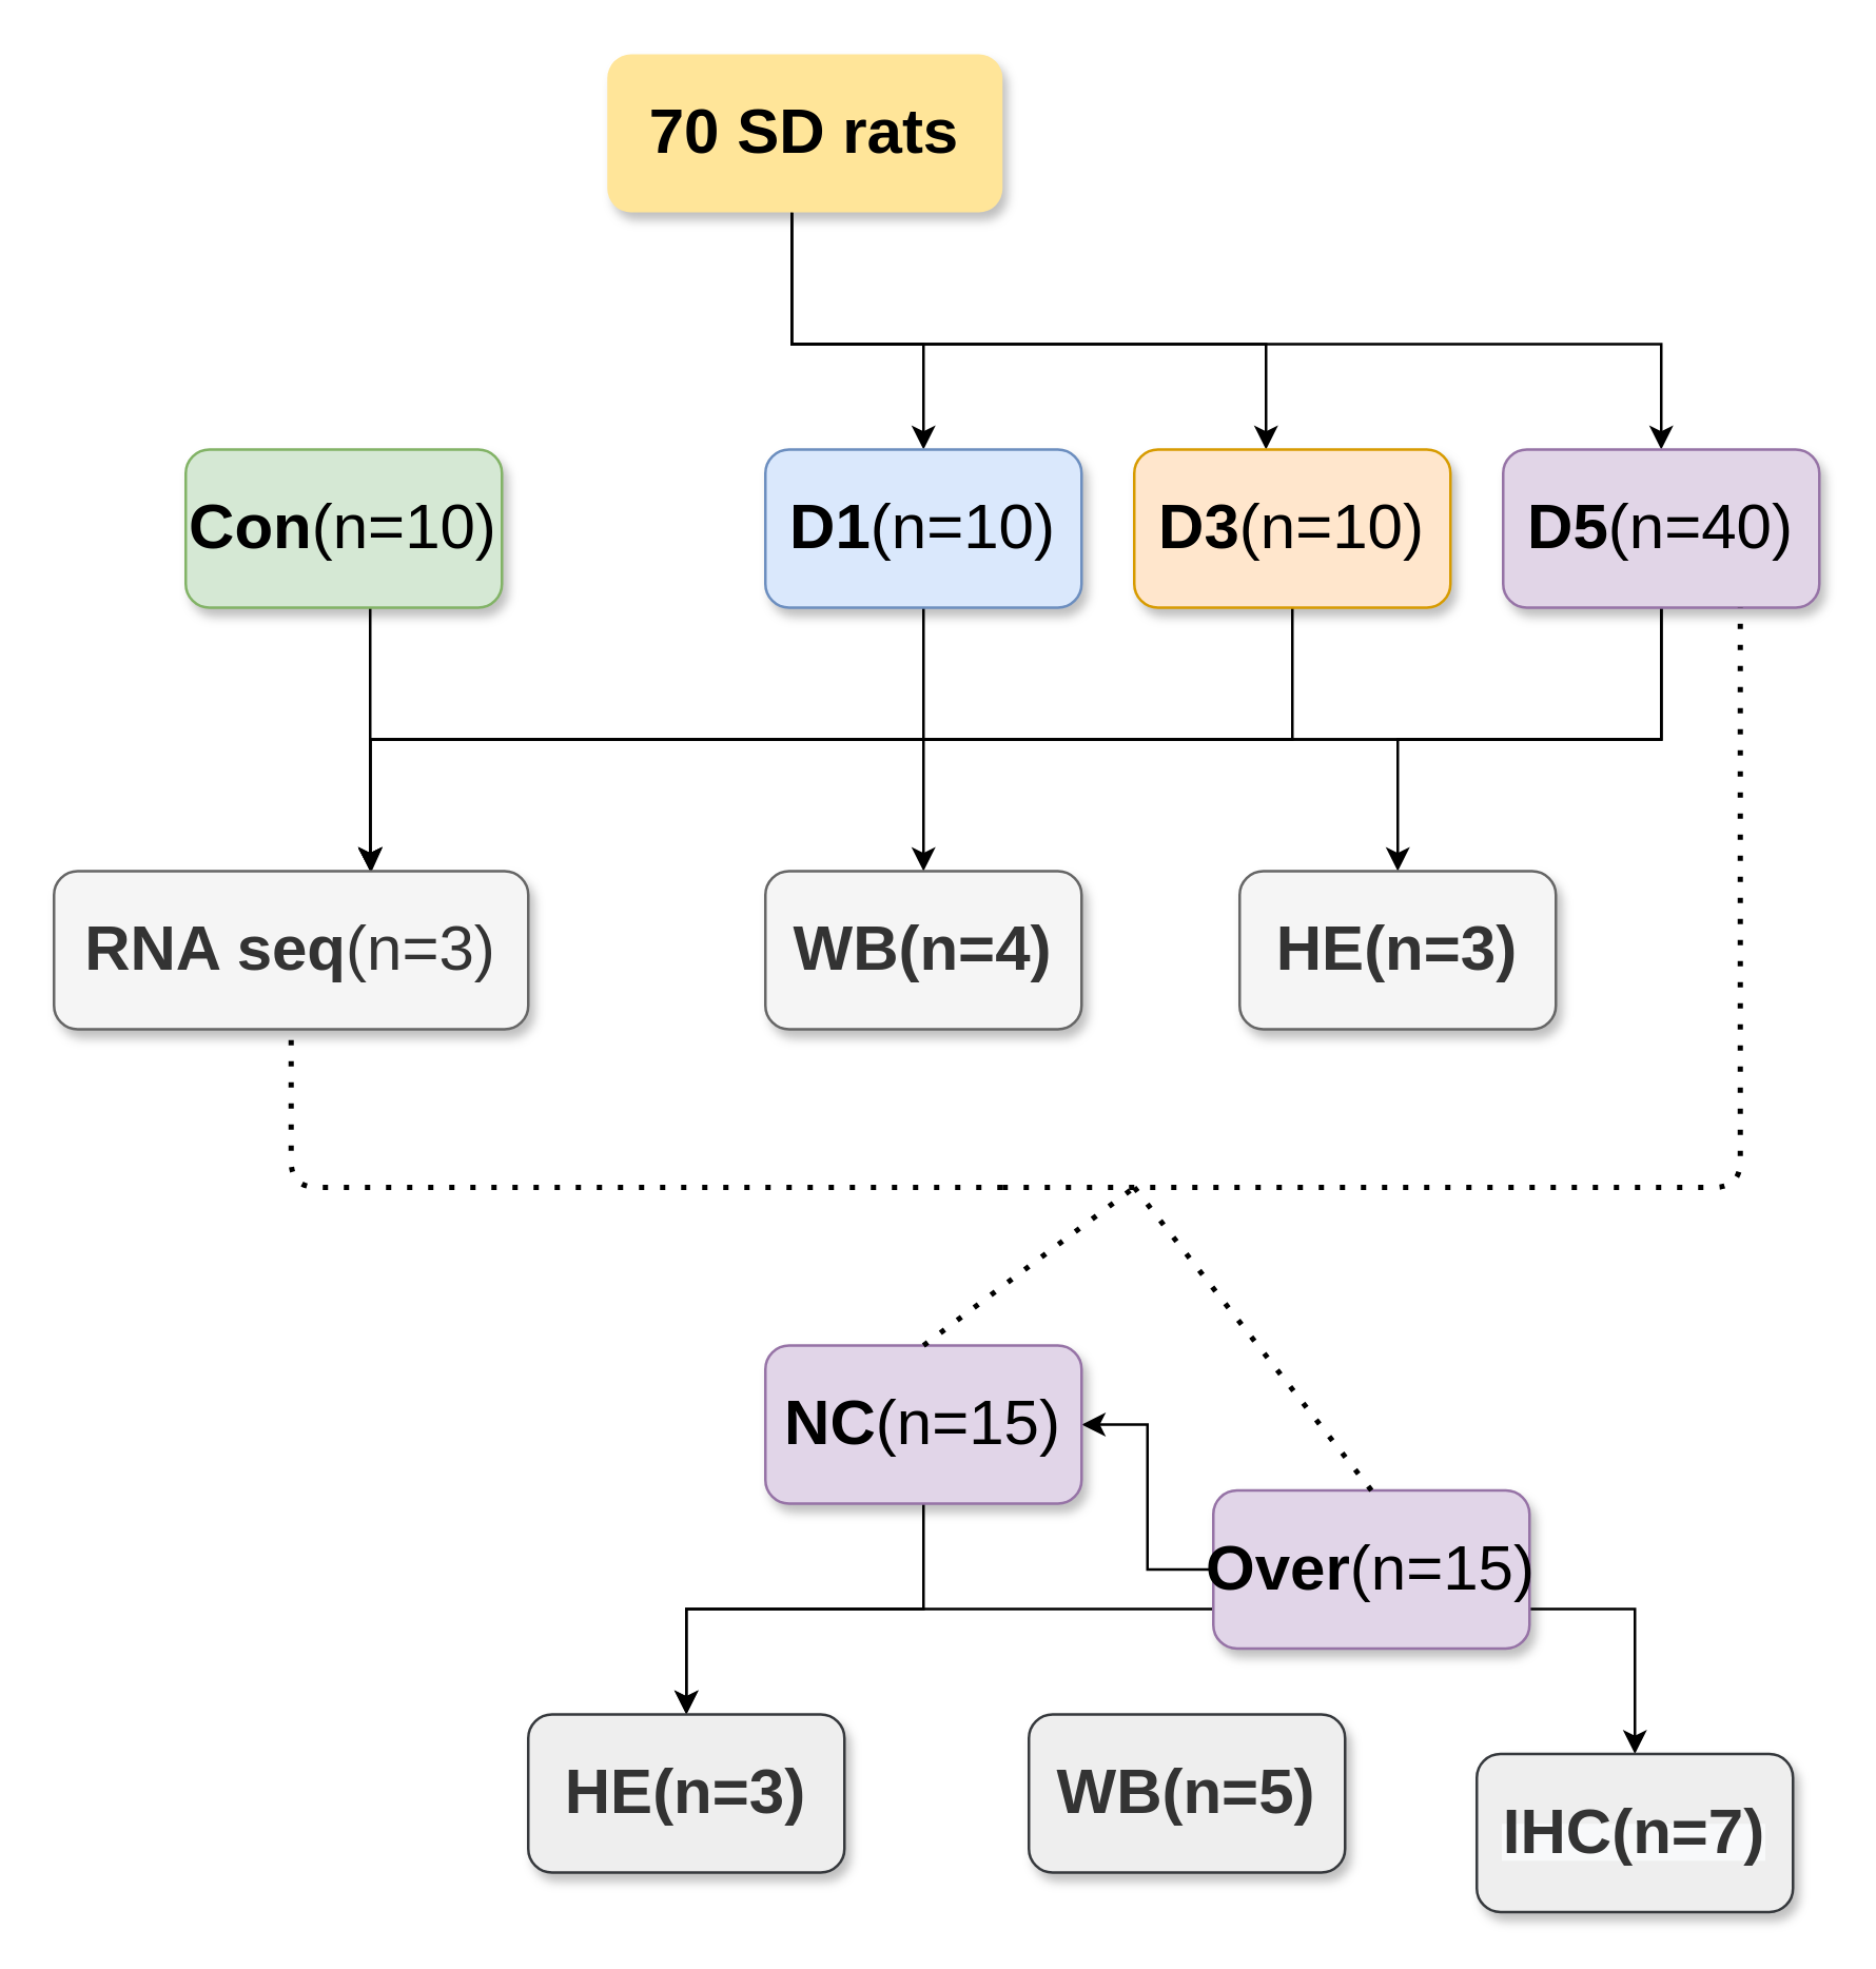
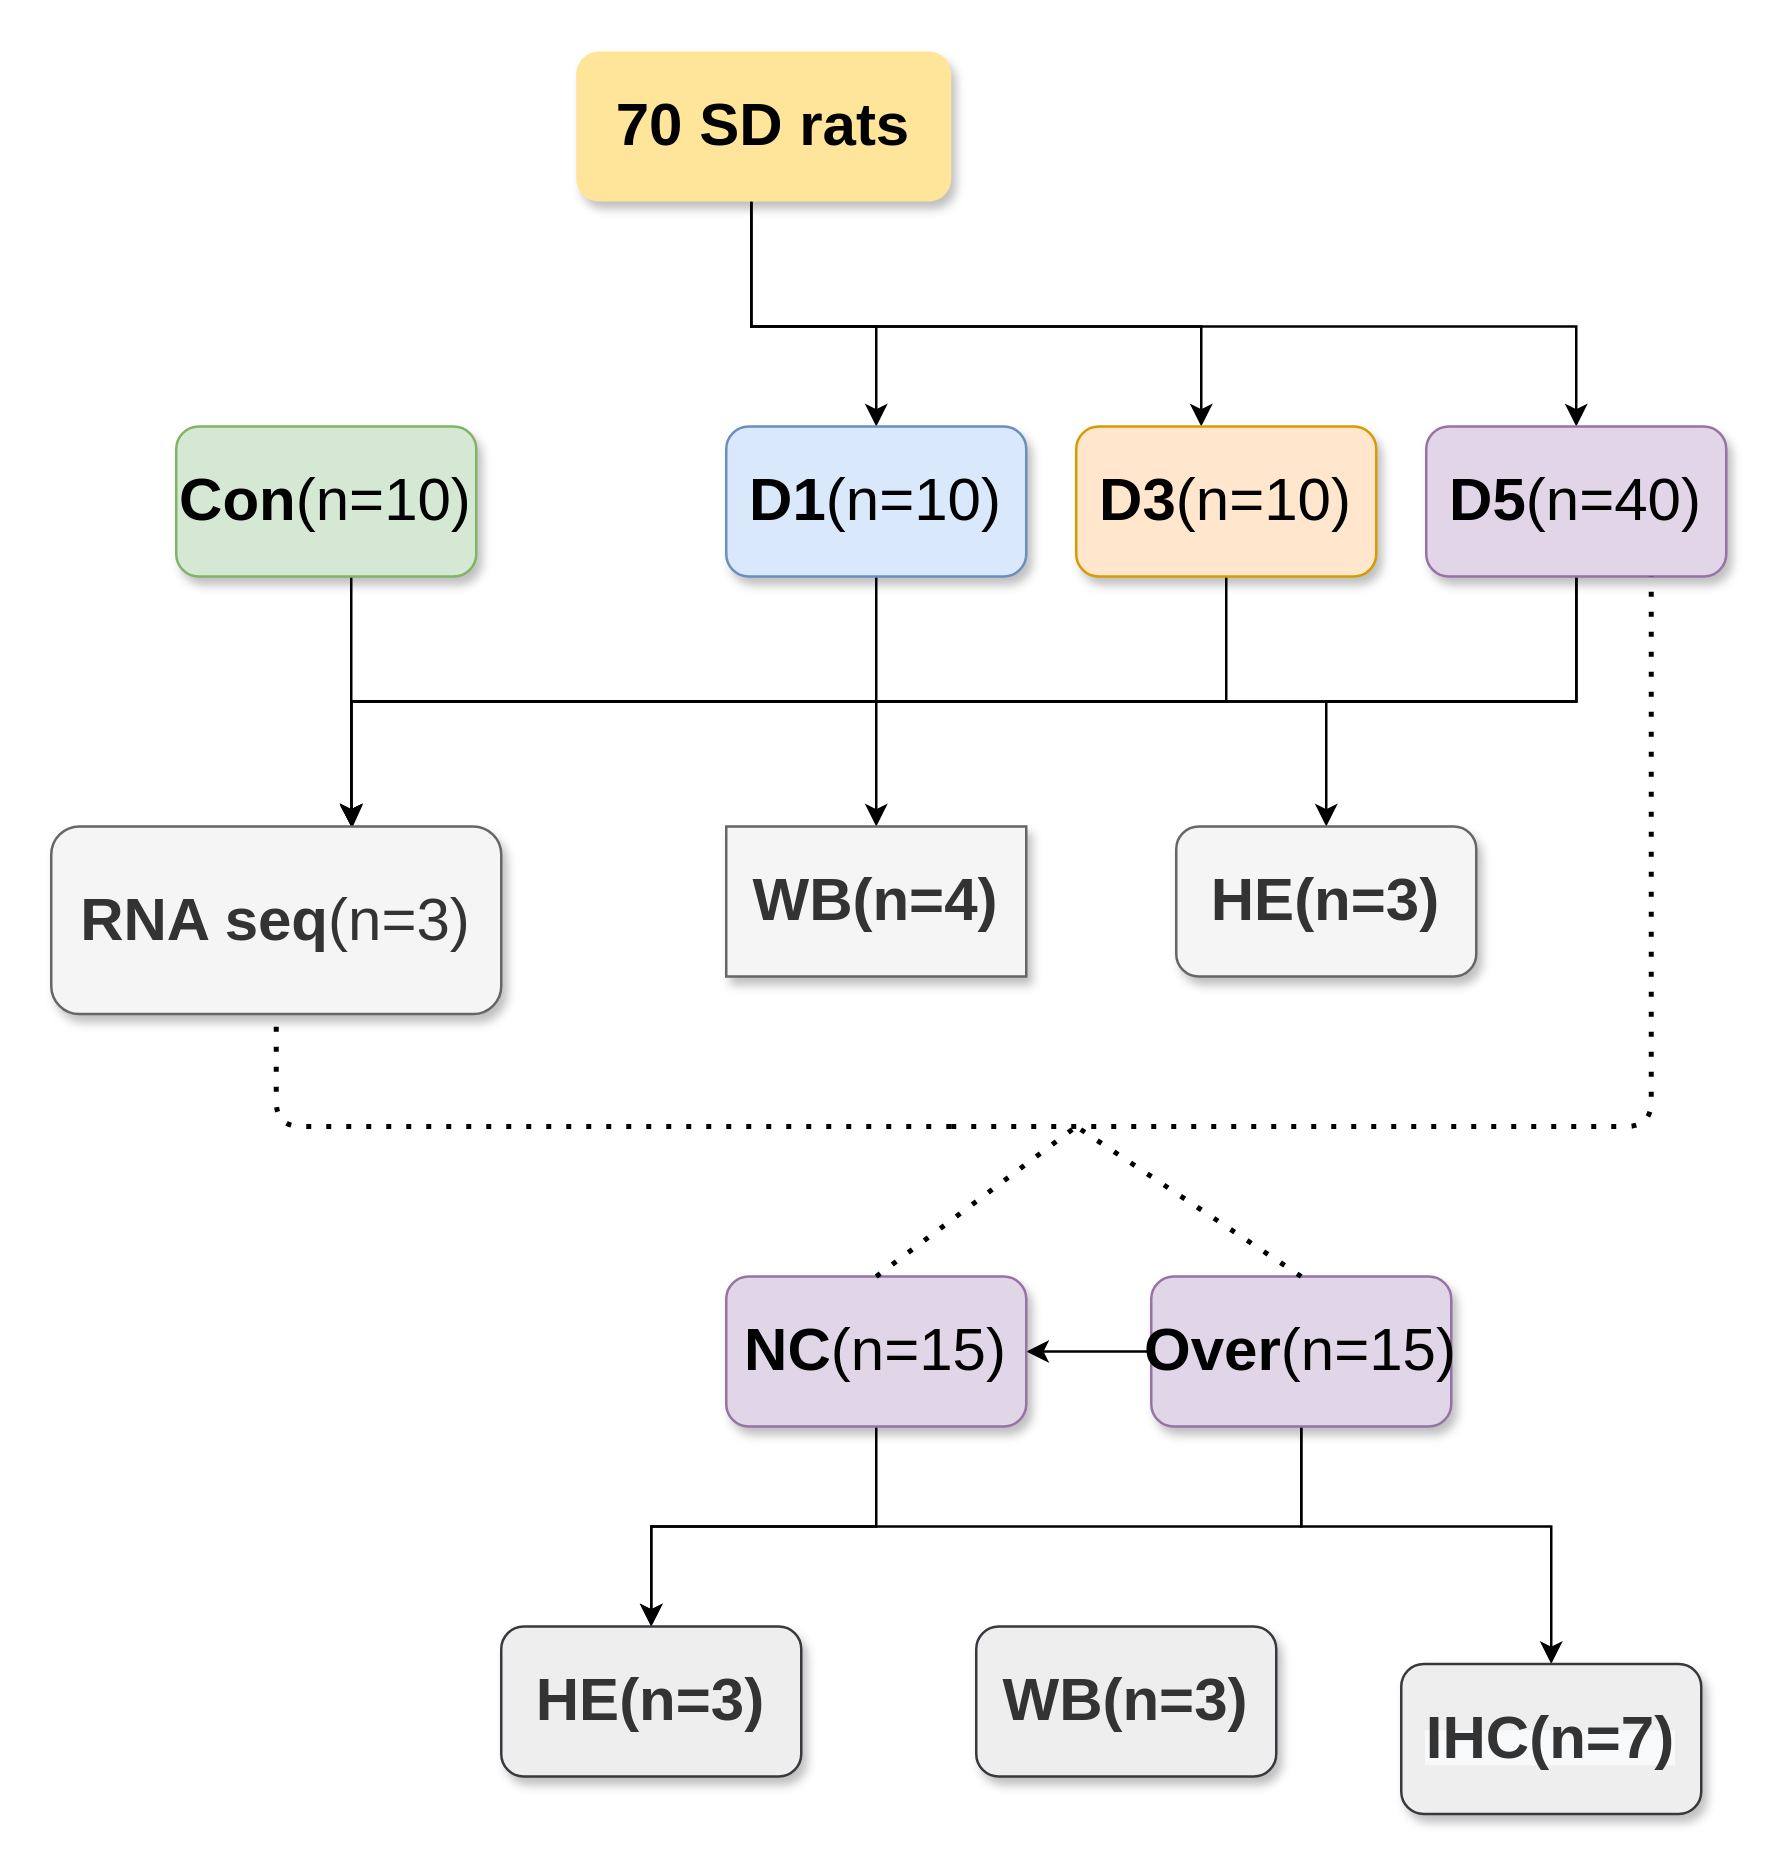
- <mxCell id="16" value="&lt;font style=&quot;font-size: 24px&quot;&gt;&lt;b&gt;RNA seq&lt;/b&gt;(n=3)&lt;/font&gt;" style="whiteSpace=wrap;html=1;rounded=1;shadow=1;strokeColor=#666666;fillColor=#f5f5f5;fontColor=#333333;" vertex="1" parent="1"><mxGeometry x="20" y="330" width="180" height="60" as="geometry" /></mxCell>
+ <mxCell id="16" value="&lt;font style=&quot;font-size: 24px&quot;&gt;&lt;b&gt;RNA seq&lt;/b&gt;(n=3)&lt;/font&gt;" style="whiteSpace=wrap;html=1;rounded=1;shadow=1;strokeColor=#666666;fillColor=#f5f5f5;fontColor=#333333;" vertex="1" parent="1"><mxGeometry x="20" y="330" width="180" height="75" as="geometry" /></mxCell>
- <mxCell id="17" value="&lt;b&gt;&lt;font style=&quot;font-size: 24px&quot;&gt;WB(n=4)&lt;/font&gt;&lt;/b&gt;" style="whiteSpace=wrap;html=1;rounded=1;shadow=1;strokeColor=#666666;fillColor=#f5f5f5;fontColor=#333333;" vertex="1" parent="1"><mxGeometry x="290" y="330" width="120" height="60" as="geometry" /></mxCell>
+ <mxCell id="17" value="&lt;b&gt;&lt;font style=&quot;font-size: 24px&quot;&gt;WB(n=4)&lt;/font&gt;&lt;/b&gt;" style="whiteSpace=wrap;html=1;shadow=1;strokeColor=#666666;fillColor=#f5f5f5;fontColor=#333333;rounded=0;" vertex="1" parent="1"><mxGeometry x="290" y="330" width="120" height="60" as="geometry" /></mxCell>
- <mxCell id="22" value="&lt;span style=&quot;font-size: 24px&quot;&gt;&lt;b&gt;Over&lt;/b&gt;(n=15)&lt;/span&gt;" style="whiteSpace=wrap;html=1;rounded=1;shadow=1;strokeColor=#9673a6;fillColor=#E1D5E8;" vertex="1" parent="1"><mxGeometry x="460" y="565" width="120" height="60" as="geometry" /></mxCell>
+ <mxCell id="22" value="&lt;span style=&quot;font-size: 24px&quot;&gt;&lt;b&gt;Over&lt;/b&gt;(n=15)&lt;/span&gt;" style="whiteSpace=wrap;html=1;rounded=1;shadow=1;strokeColor=#9673a6;fillColor=#E1D5E8;" vertex="1" parent="1"><mxGeometry x="460" y="510" width="120" height="60" as="geometry" /></mxCell>
- <mxCell id="28" value="&lt;b style=&quot;color: rgb(51 , 51 , 51)&quot;&gt;&lt;font style=&quot;font-size: 24px&quot;&gt;WB(n=5)&lt;/font&gt;&lt;/b&gt;" style="whiteSpace=wrap;html=1;rounded=1;shadow=1;strokeColor=#36393d;fillColor=#eeeeee;" vertex="1" parent="1"><mxGeometry x="390" y="650" width="120" height="60" as="geometry" /></mxCell>
+ <mxCell id="28" value="&lt;b style=&quot;color: rgb(51 , 51 , 51)&quot;&gt;&lt;font style=&quot;font-size: 24px&quot;&gt;WB(n=3)&lt;/font&gt;&lt;/b&gt;" style="whiteSpace=wrap;html=1;rounded=1;shadow=1;strokeColor=#36393d;fillColor=#eeeeee;" vertex="1" parent="1"><mxGeometry x="390" y="650" width="120" height="60" as="geometry" /></mxCell>
